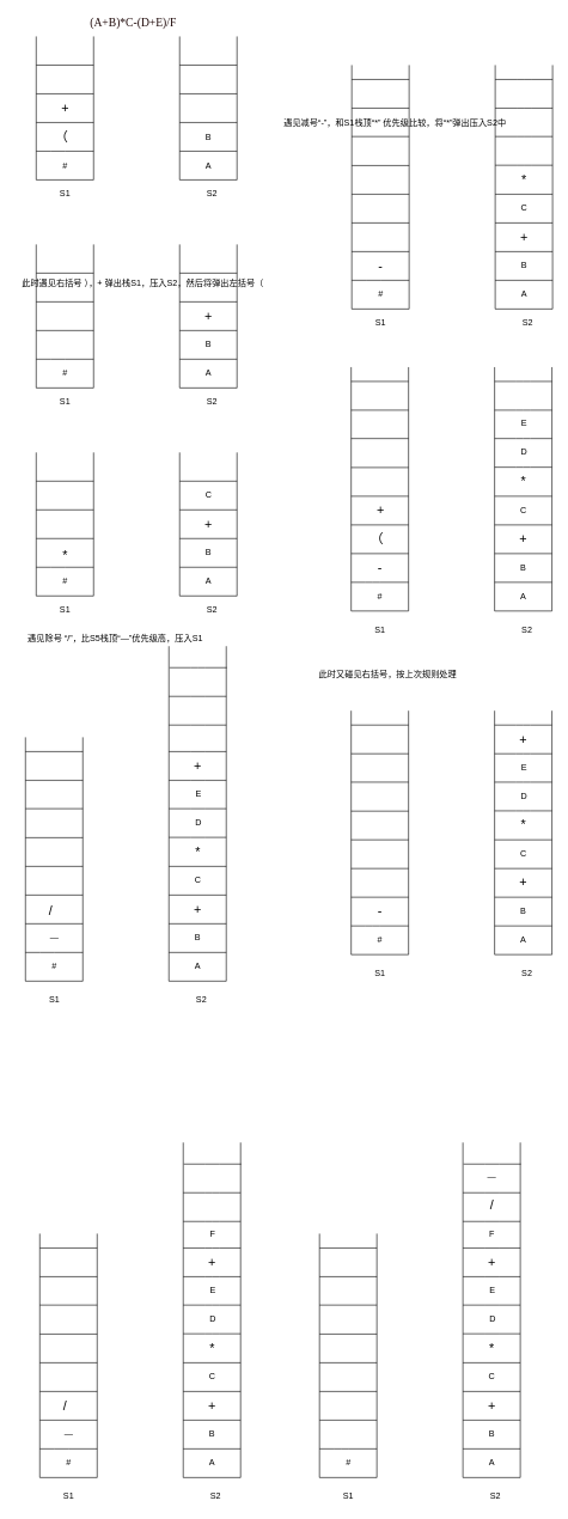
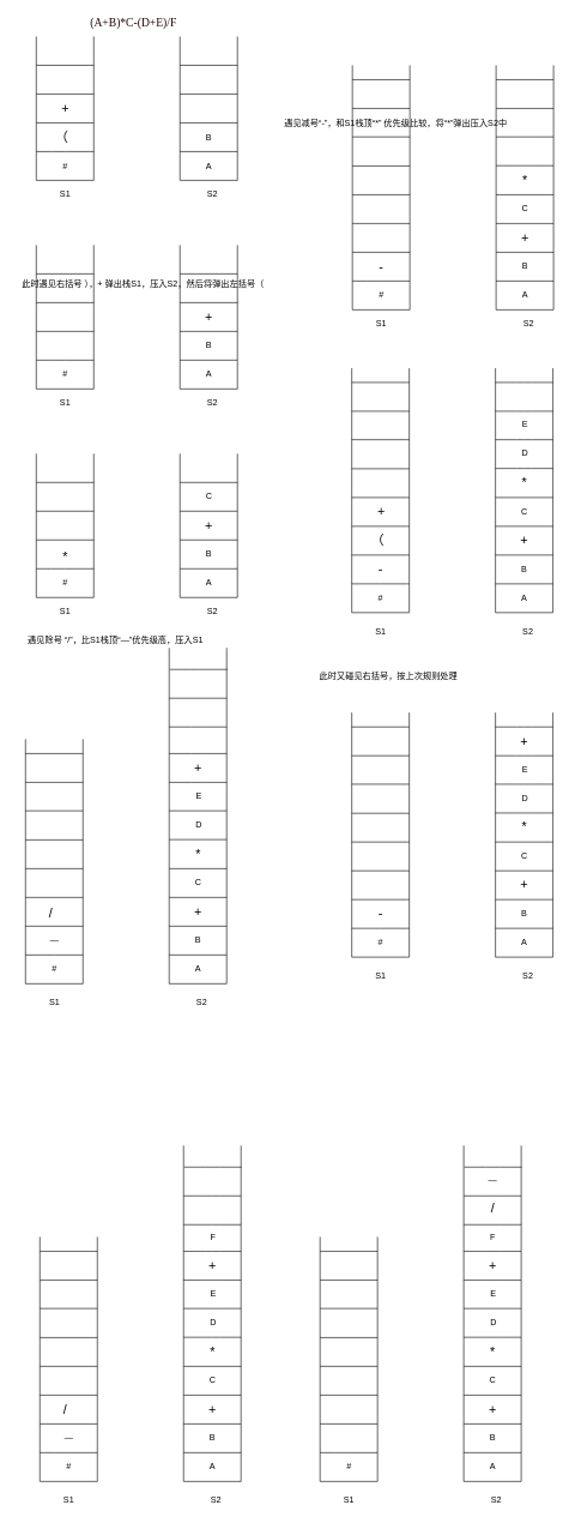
- <mxCell id="205" value="遇见除号 “/”，比S5栈顶“—”优先级高，压入S1" style="text;html=1;align=center;verticalAlign=middle;resizable=0;points=[];autosize=1;rounded=1;" vertex="1" parent="1"><mxGeometry x="30" y="880" width="260" height="20" as="geometry" /></mxCell>
+ <mxCell id="205" value="遇见除号 “/”，比S1栈顶“—”优先级高，压入S1" style="text;html=1;align=center;verticalAlign=middle;resizable=0;points=[];autosize=1;rounded=1;" vertex="1" parent="1"><mxGeometry x="30" y="880" width="260" height="20" as="geometry" /></mxCell>
